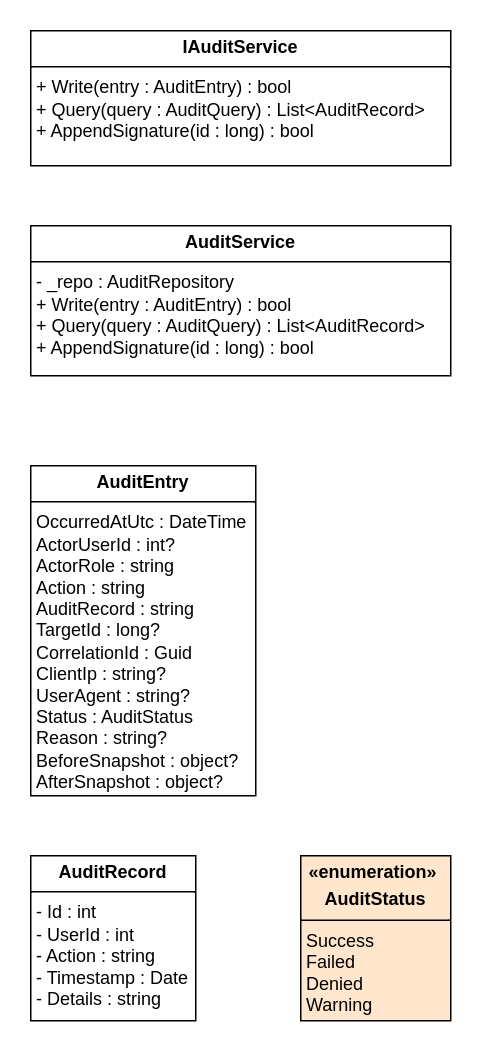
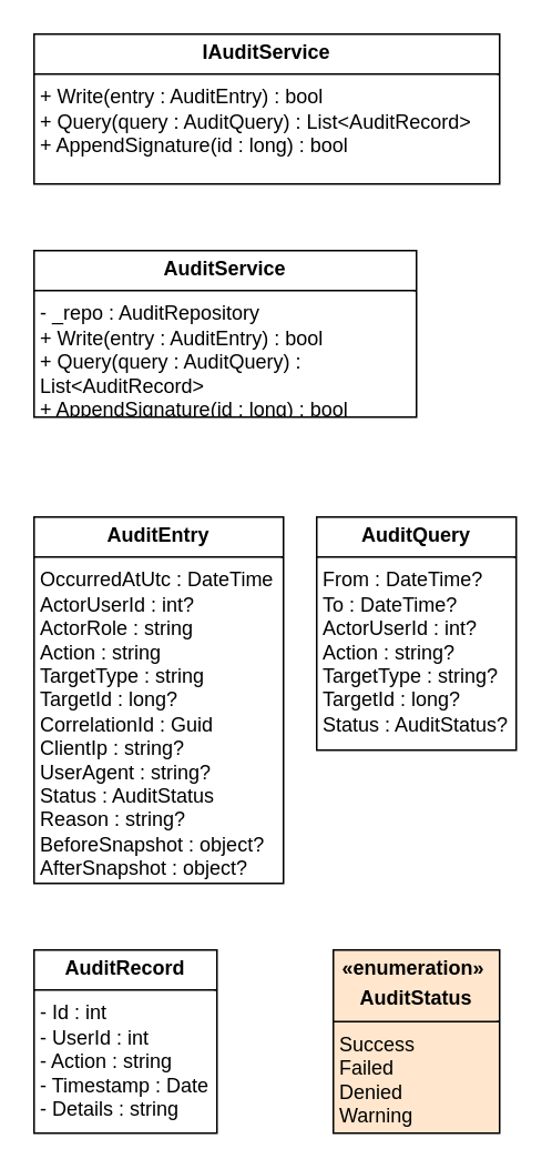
- <mxCell id="3" value="&lt;p style=&quot;margin:0px;margin-top:4px;text-align:center;&quot;&gt;&lt;b&gt;AuditService&lt;/b&gt;&lt;/p&gt;&lt;hr size=&quot;1&quot; style=&quot;border-style:solid;&quot;&gt;&lt;p style=&quot;margin:0px;margin-left:4px;&quot;&gt;- _repo : AuditRepository&lt;/p&gt;&lt;p style=&quot;margin:0px;margin-left:4px;&quot;&gt;+ Write(entry : AuditEntry) : bool&lt;/p&gt;&lt;p style=&quot;margin:0px;margin-left:4px;&quot;&gt;+ Query(query : AuditQuery) : List&amp;lt;AuditRecord&amp;gt;&lt;/p&gt;&lt;p style=&quot;margin:0px;margin-left:4px;&quot;&gt;+ AppendSignature(id : long) : bool&lt;/p&gt;" style="verticalAlign=top;align=left;overflow=fill;html=1;whiteSpace=wrap;" vertex="1" parent="1"><mxGeometry x="20" y="150" width="280" height="100" as="geometry" /></mxCell>
+ <mxCell id="3" value="&lt;p style=&quot;margin:0px;margin-top:4px;text-align:center;&quot;&gt;&lt;b&gt;AuditService&lt;/b&gt;&lt;/p&gt;&lt;hr size=&quot;1&quot; style=&quot;border-style:solid;&quot;&gt;&lt;p style=&quot;margin:0px;margin-left:4px;&quot;&gt;- _repo : AuditRepository&lt;/p&gt;&lt;p style=&quot;margin:0px;margin-left:4px;&quot;&gt;+ Write(entry : AuditEntry) : bool&lt;/p&gt;&lt;p style=&quot;margin:0px;margin-left:4px;&quot;&gt;+ Query(query : AuditQuery) : List&amp;lt;AuditRecord&amp;gt;&lt;/p&gt;&lt;p style=&quot;margin:0px;margin-left:4px;&quot;&gt;+ AppendSignature(id : long) : bool&lt;/p&gt;" style="verticalAlign=top;align=left;overflow=fill;html=1;whiteSpace=wrap;" vertex="1" parent="1"><mxGeometry x="20" y="150" width="230" height="100" as="geometry" /></mxCell>
+ <mxCell id="5" value="&lt;p style=&quot;margin:0px;margin-top:4px;text-align:center;&quot;&gt;&lt;b&gt;AuditQuery&lt;/b&gt;&lt;/p&gt;&lt;hr size=&quot;1&quot; style=&quot;border-style:solid;&quot;&gt;&lt;p style=&quot;margin:0px;margin-left:4px;&quot;&gt;From : DateTime?&lt;/p&gt;&lt;p style=&quot;margin:0px;margin-left:4px;&quot;&gt;To : DateTime?&lt;/p&gt;&lt;p style=&quot;margin:0px;margin-left:4px;&quot;&gt;ActorUserId : int?&lt;/p&gt;&lt;p style=&quot;margin:0px;margin-left:4px;&quot;&gt;Action : string?&lt;/p&gt;&lt;p style=&quot;margin:0px;margin-left:4px;&quot;&gt;TargetType : string?&lt;/p&gt;&lt;p style=&quot;margin:0px;margin-left:4px;&quot;&gt;TargetId : long?&lt;/p&gt;&lt;p style=&quot;margin:0px;margin-left:4px;&quot;&gt;Status : AuditStatus?&lt;/p&gt;" style="verticalAlign=top;align=left;overflow=fill;html=1;whiteSpace=wrap;" vertex="1" parent="1"><mxGeometry x="190" y="310" width="120" height="140" as="geometry" /></mxCell>
- <mxCell id="4" value="&lt;p style=&quot;margin:0px;margin-top:4px;text-align:center;&quot;&gt;&lt;b&gt;AuditEntry&lt;/b&gt;&lt;/p&gt;&lt;hr size=&quot;1&quot; style=&quot;border-style:solid;&quot;&gt;&lt;p style=&quot;margin:0px;margin-left:4px;&quot;&gt;OccurredAtUtc : DateTime&lt;/p&gt;&lt;p style=&quot;margin:0px;margin-left:4px;&quot;&gt;ActorUserId : int?&lt;/p&gt;&lt;p style=&quot;margin:0px;margin-left:4px;&quot;&gt;ActorRole : string&lt;/p&gt;&lt;p style=&quot;margin:0px;margin-left:4px;&quot;&gt;Action : string&lt;/p&gt;&lt;p style=&quot;margin:0px;margin-left:4px;&quot;&gt;AuditRecord : string&lt;/p&gt;&lt;p style=&quot;margin:0px;margin-left:4px;&quot;&gt;TargetId : long?&lt;/p&gt;&lt;p style=&quot;margin:0px;margin-left:4px;&quot;&gt;CorrelationId : Guid&lt;/p&gt;&lt;p style=&quot;margin:0px;margin-left:4px;&quot;&gt;ClientIp : string?&lt;/p&gt;&lt;p style=&quot;margin:0px;margin-left:4px;&quot;&gt;UserAgent : string?&lt;/p&gt;&lt;p style=&quot;margin:0px;margin-left:4px;&quot;&gt;Status : AuditStatus&lt;/p&gt;&lt;p style=&quot;margin:0px;margin-left:4px;&quot;&gt;Reason : string?&lt;/p&gt;&lt;p style=&quot;margin:0px;margin-left:4px;&quot;&gt;BeforeSnapshot : object?&lt;/p&gt;&lt;p style=&quot;margin:0px;margin-left:4px;&quot;&gt;AfterSnapshot : object?&lt;/p&gt;" style="verticalAlign=top;align=left;overflow=fill;html=1;whiteSpace=wrap;" vertex="1" parent="1"><mxGeometry x="20" y="310" width="150" height="220" as="geometry" /></mxCell>
+ <mxCell id="4" value="&lt;p style=&quot;margin:0px;margin-top:4px;text-align:center;&quot;&gt;&lt;b&gt;AuditEntry&lt;/b&gt;&lt;/p&gt;&lt;hr size=&quot;1&quot; style=&quot;border-style:solid;&quot;&gt;&lt;p style=&quot;margin:0px;margin-left:4px;&quot;&gt;OccurredAtUtc : DateTime&lt;/p&gt;&lt;p style=&quot;margin:0px;margin-left:4px;&quot;&gt;ActorUserId : int?&lt;/p&gt;&lt;p style=&quot;margin:0px;margin-left:4px;&quot;&gt;ActorRole : string&lt;/p&gt;&lt;p style=&quot;margin:0px;margin-left:4px;&quot;&gt;Action : string&lt;/p&gt;&lt;p style=&quot;margin:0px;margin-left:4px;&quot;&gt;TargetType : string&lt;/p&gt;&lt;p style=&quot;margin:0px;margin-left:4px;&quot;&gt;TargetId : long?&lt;/p&gt;&lt;p style=&quot;margin:0px;margin-left:4px;&quot;&gt;CorrelationId : Guid&lt;/p&gt;&lt;p style=&quot;margin:0px;margin-left:4px;&quot;&gt;ClientIp : string?&lt;/p&gt;&lt;p style=&quot;margin:0px;margin-left:4px;&quot;&gt;UserAgent : string?&lt;/p&gt;&lt;p style=&quot;margin:0px;margin-left:4px;&quot;&gt;Status : AuditStatus&lt;/p&gt;&lt;p style=&quot;margin:0px;margin-left:4px;&quot;&gt;Reason : string?&lt;/p&gt;&lt;p style=&quot;margin:0px;margin-left:4px;&quot;&gt;BeforeSnapshot : object?&lt;/p&gt;&lt;p style=&quot;margin:0px;margin-left:4px;&quot;&gt;AfterSnapshot : object?&lt;/p&gt;" style="verticalAlign=top;align=left;overflow=fill;html=1;whiteSpace=wrap;" vertex="1" parent="1"><mxGeometry x="20" y="310" width="150" height="220" as="geometry" /></mxCell>
